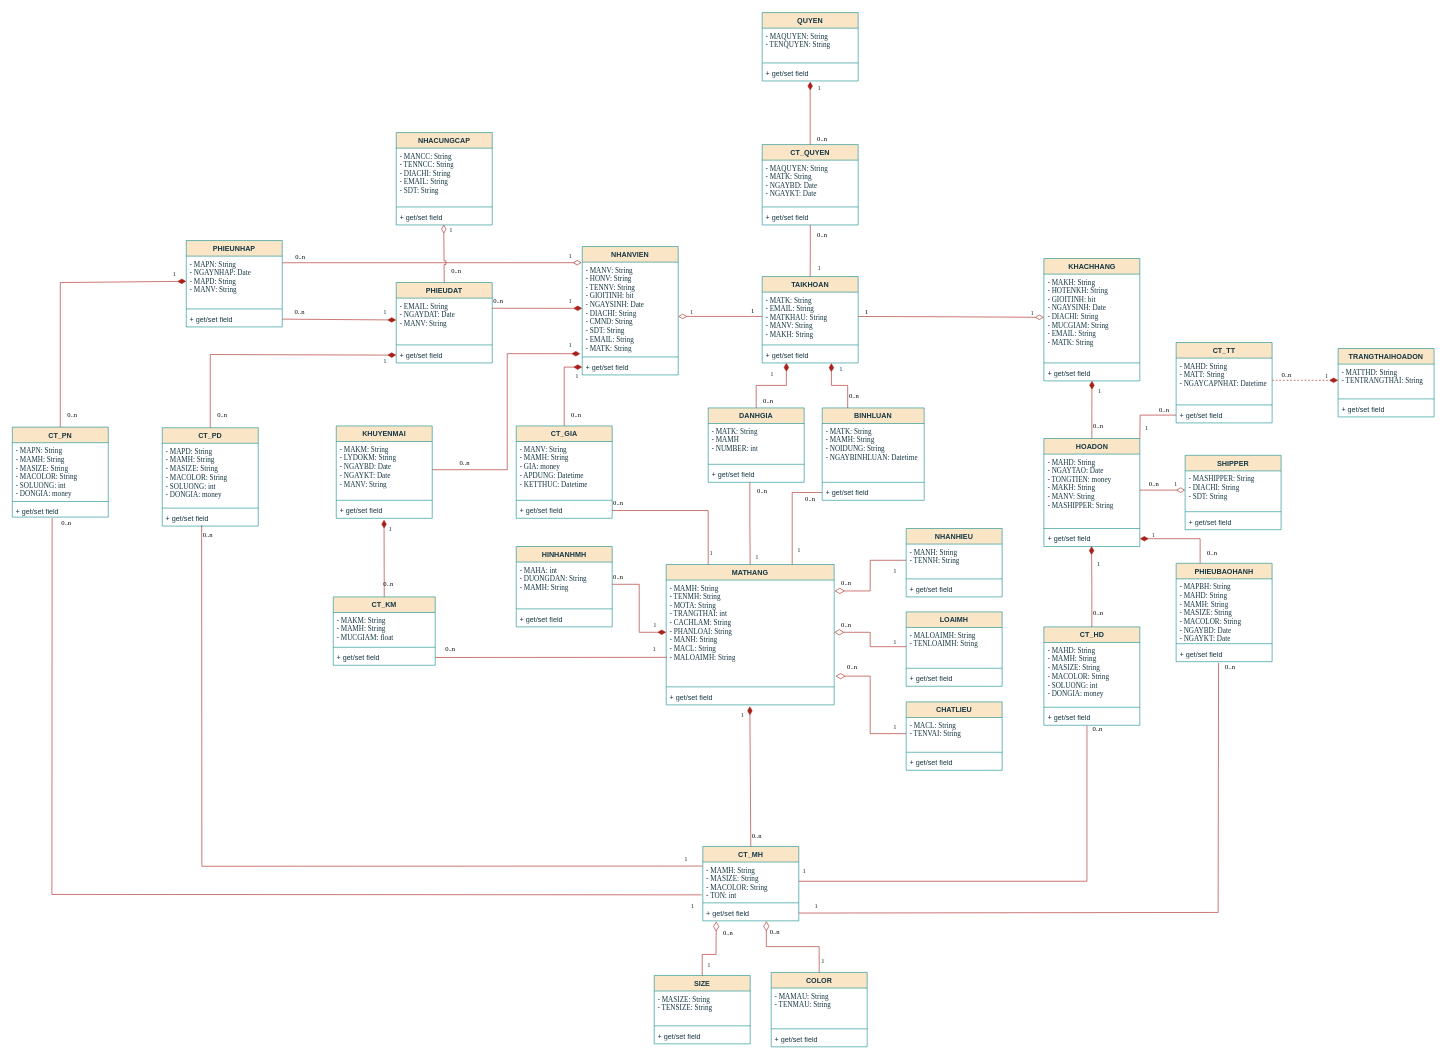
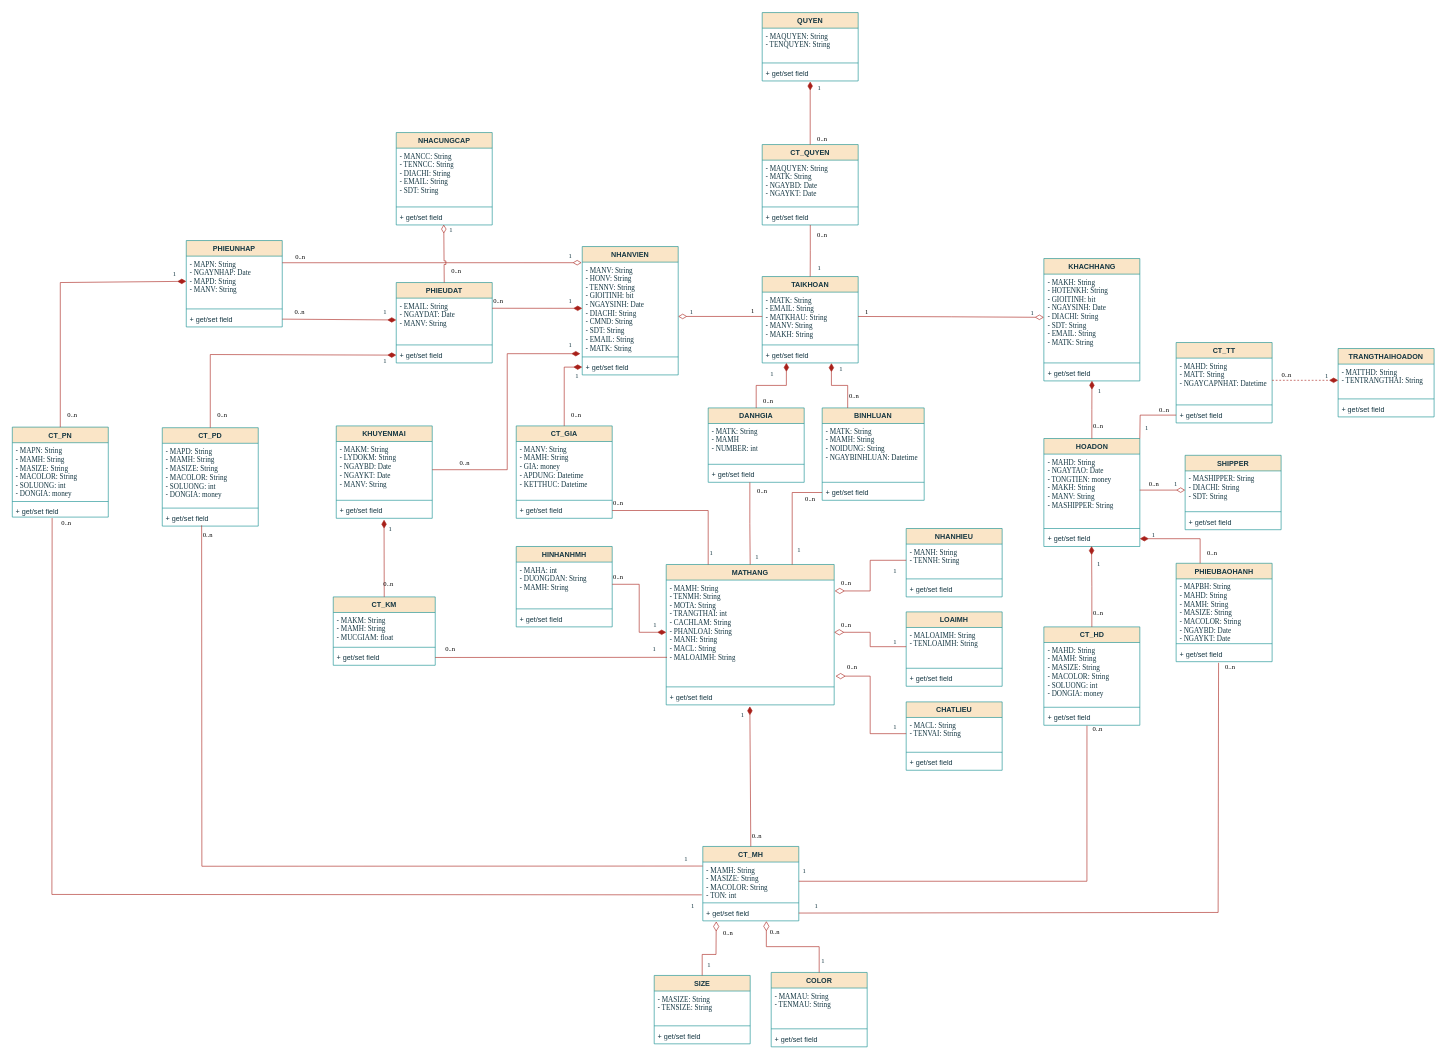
- <mxCell id="39" value="&lt;font style=&quot;&quot; face=&quot;Times New Roman&quot;&gt;- MAKH: String&lt;br&gt;&lt;span style=&quot;line-height: 107%;&quot;&gt;- HOTENKH: String&lt;br&gt;- GIOITINH: bit&lt;br&gt;- NGAYSINH: Date&lt;br&gt;- DIACHI: String&lt;br&gt;- MUCGIAM: String&lt;br&gt;- EMAIL: String&lt;br&gt;- MATK: String&lt;br&gt;&lt;/span&gt;&lt;/font&gt;" style="text;strokeColor=none;fillColor=none;align=left;verticalAlign=top;spacingLeft=4;spacingRight=4;overflow=hidden;rotatable=0;points=[[0,0.5],[1,0.5]];portConstraint=eastwest;whiteSpace=wrap;html=1;labelBackgroundColor=none;fontColor=#143642;" parent="38" vertex="1"><mxGeometry y="26" width="160" height="144" as="geometry" /></mxCell>
+ <mxCell id="39" value="&lt;font style=&quot;&quot; face=&quot;Times New Roman&quot;&gt;- MAKH: String&lt;br&gt;&lt;span style=&quot;line-height: 107%;&quot;&gt;- HOTENKH: String&lt;br&gt;- GIOITINH: bit&lt;br&gt;- NGAYSINH: Date&lt;br&gt;- DIACHI: String&lt;br&gt;- SDT: String&lt;br&gt;- EMAIL: String&lt;br&gt;- MATK: String&lt;br&gt;&lt;/span&gt;&lt;/font&gt;" style="text;strokeColor=none;fillColor=none;align=left;verticalAlign=top;spacingLeft=4;spacingRight=4;overflow=hidden;rotatable=0;points=[[0,0.5],[1,0.5]];portConstraint=eastwest;whiteSpace=wrap;html=1;labelBackgroundColor=none;fontColor=#143642;" parent="38" vertex="1"><mxGeometry y="26" width="160" height="144" as="geometry" /></mxCell>
